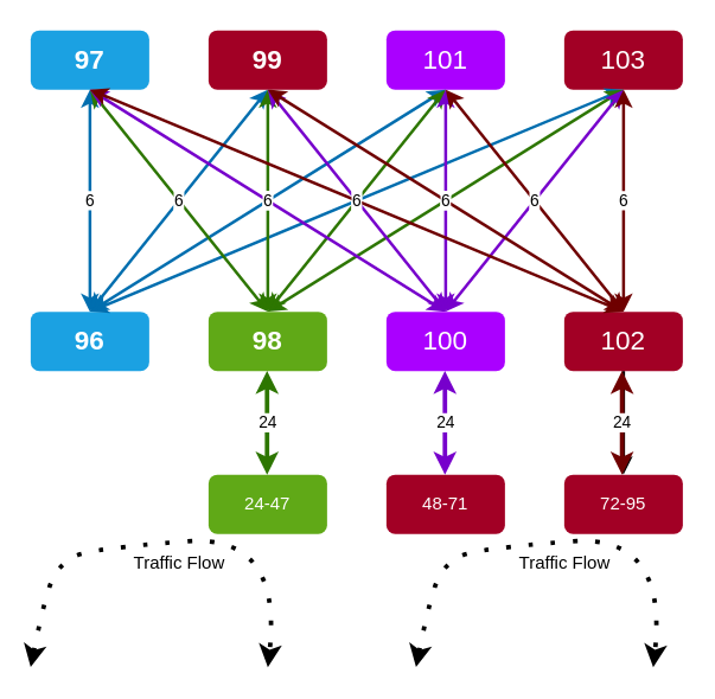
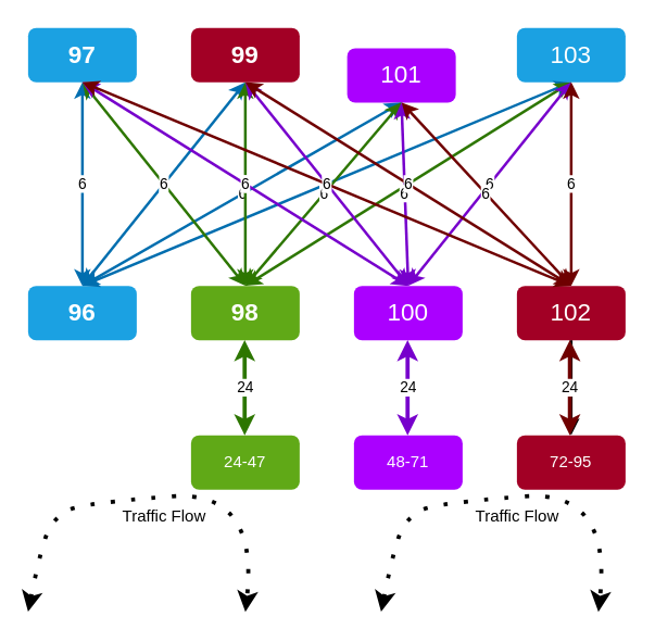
- <mxCell id="12" value="&lt;font style=&quot;font-size: 18px&quot;&gt;101&lt;/font&gt;" style="rounded=1;whiteSpace=wrap;html=1;shadow=0;glass=0;fillColor=#aa00ff;strokeColor=none;fontColor=#ffffff;" parent="1" vertex="1"><mxGeometry x="260" y="20" width="80" height="40" as="geometry" /></mxCell>
+ <mxCell id="12" value="&lt;font style=&quot;font-size: 18px&quot;&gt;101&lt;/font&gt;" style="rounded=1;whiteSpace=wrap;html=1;shadow=0;glass=0;fillColor=#aa00ff;strokeColor=none;fontColor=#ffffff;" parent="1" vertex="1"><mxGeometry x="255" y="35" width="80" height="40" as="geometry" /></mxCell>
- <mxCell id="13" value="&lt;font style=&quot;font-size: 18px&quot;&gt;103&lt;/font&gt;" style="rounded=1;whiteSpace=wrap;html=1;shadow=0;glass=0;fillColor=#a20025;strokeColor=none;fontColor=#ffffff;" parent="1" vertex="1"><mxGeometry x="380" y="20" width="80" height="40" as="geometry" /></mxCell>
+ <mxCell id="13" value="&lt;font style=&quot;font-size: 18px&quot;&gt;103&lt;/font&gt;" style="rounded=1;whiteSpace=wrap;html=1;shadow=0;glass=0;fillColor=#1ba1e2;strokeColor=none;fontColor=#ffffff;" parent="1" vertex="1"><mxGeometry x="380" y="20" width="80" height="40" as="geometry" /></mxCell>
- <mxCell id="3" value="48-71" style="rounded=1;whiteSpace=wrap;html=1;shadow=0;glass=0;fillColor=#a20025;strokeColor=none;fontColor=#ffffff;" parent="1" vertex="1"><mxGeometry x="260" y="320" width="80" height="40" as="geometry" /></mxCell>
+ <mxCell id="3" value="48-71" style="rounded=1;whiteSpace=wrap;html=1;shadow=0;glass=0;fillColor=#aa00ff;strokeColor=none;fontColor=#ffffff;" parent="1" vertex="1"><mxGeometry x="260" y="320" width="80" height="40" as="geometry" /></mxCell>
